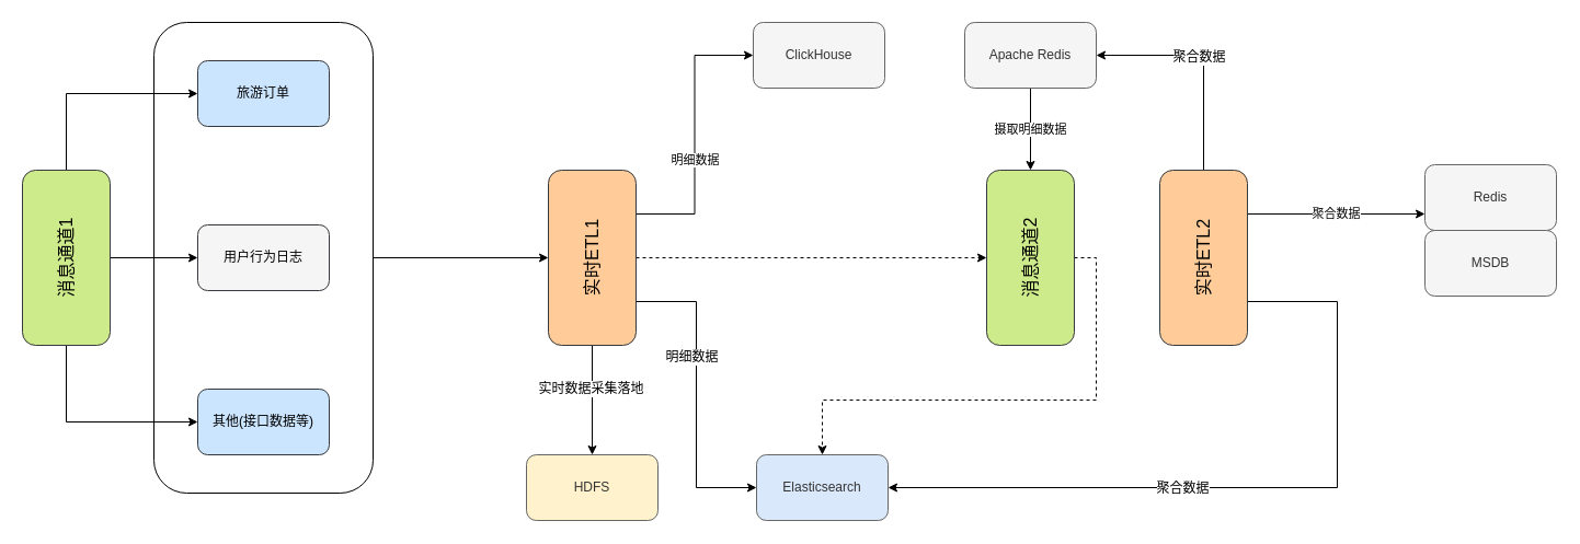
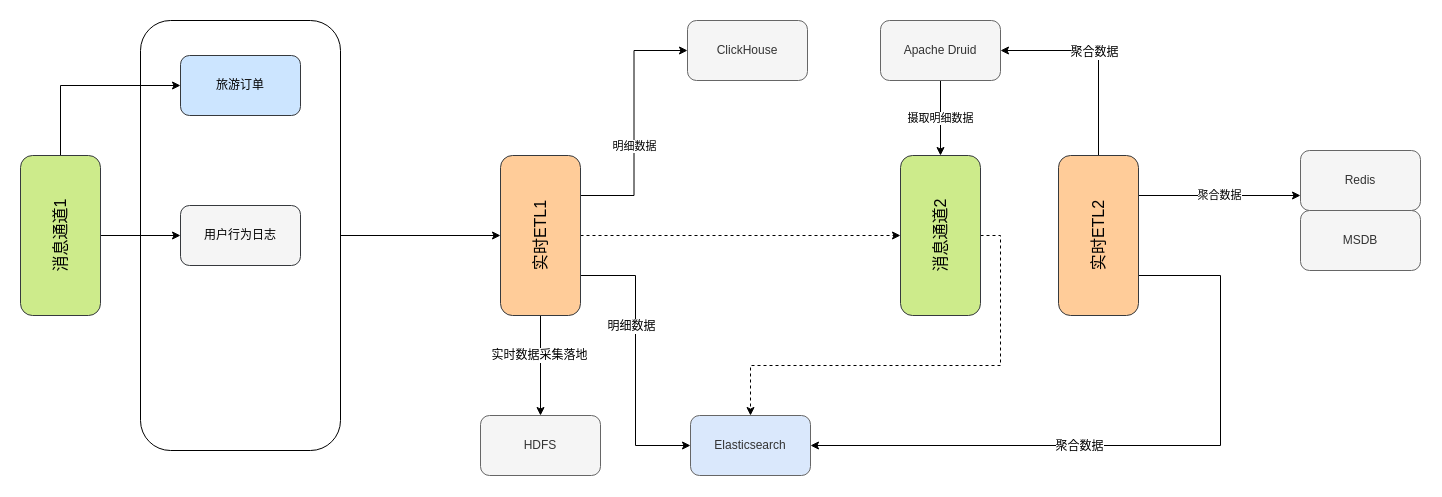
- <mxCell id="10" value="Apache Redis" style="rounded=1;whiteSpace=wrap;html=1;fillColor=#f5f5f5;strokeColor=#666666;fontColor=#333333;" vertex="1" parent="1"><mxGeometry x="880" y="20" width="120" height="60" as="geometry" /></mxCell>
+ <mxCell id="10" value="Apache Druid" style="rounded=1;whiteSpace=wrap;html=1;fillColor=#f5f5f5;strokeColor=#666666;fontColor=#333333;" vertex="1" parent="1"><mxGeometry x="880" y="20" width="120" height="60" as="geometry" /></mxCell>
- <mxCell id="6" style="edgeStyle=orthogonalEdgeStyle;rounded=0;orthogonalLoop=1;jettySize=auto;html=1;exitX=0.5;exitY=1;exitDx=0;exitDy=0;entryX=0;entryY=0.5;entryDx=0;entryDy=0;" edge="1" parent="1" source="7" target="11"><mxGeometry relative="1" as="geometry" /></mxCell>
- <mxCell id="11" value="其他(接口数据等)" style="rounded=1;whiteSpace=wrap;html=1;fillColor=#cce5ff;strokeColor=#36393d;" vertex="1" parent="1"><mxGeometry x="180" y="355" width="120" height="60" as="geometry" /></mxCell>
- <mxCell id="24" value="HDFS" style="rounded=1;whiteSpace=wrap;html=1;fillColor=#fff2cc;strokeColor=#666666;fontColor=#333333;" vertex="1" parent="1"><mxGeometry x="480" y="415" width="120" height="60" as="geometry" /></mxCell>
+ <mxCell id="24" value="HDFS" style="rounded=1;whiteSpace=wrap;html=1;fillColor=#f5f5f5;strokeColor=#666666;fontColor=#333333;" vertex="1" parent="1"><mxGeometry x="480" y="415" width="120" height="60" as="geometry" /></mxCell>
